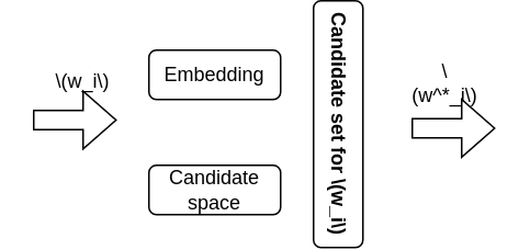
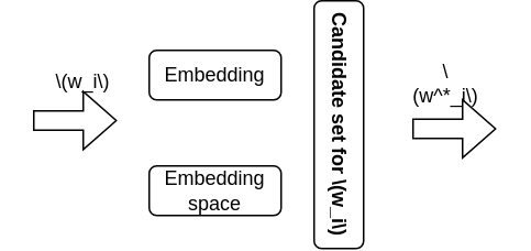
- <mxCell id="3" value="Candidate space" style="rounded=1;whiteSpace=wrap;html=1;" parent="1" vertex="1"><mxGeometry x="90" y="90" width="80" height="30" as="geometry" /></mxCell>
+ <mxCell id="3" value="Embedding space" style="rounded=1;whiteSpace=wrap;html=1;" parent="1" vertex="1"><mxGeometry x="90" y="90" width="80" height="30" as="geometry" /></mxCell>
